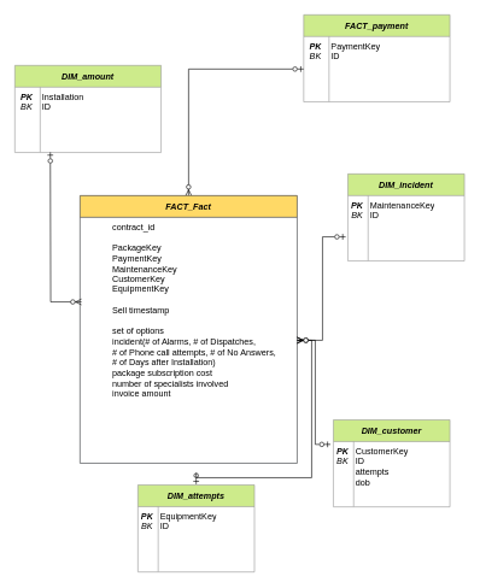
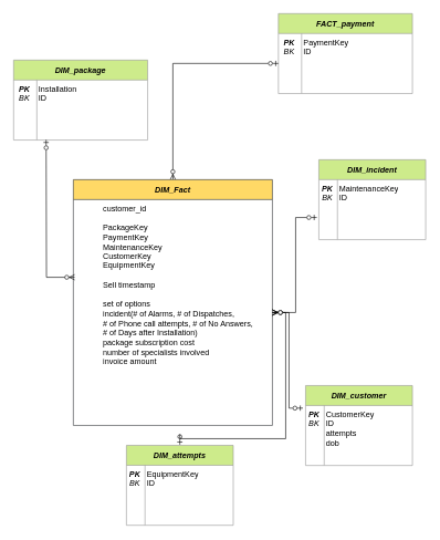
- <mxCell id="25" value="DIM_amount" style="shape=table;startSize=30;container=1;collapsible=0;childLayout=tableLayout;fillColor=#cdeb8b;strokeColor=#999999;rounded=0;sketch=0;shadow=0;fontStyle=3;strokeWidth=1;perimeterSpacing=1;" parent="1" vertex="1"><mxGeometry x="20" y="90" width="202" height="120.33" as="geometry" /></mxCell>
+ <mxCell id="25" value="DIM_package" style="shape=table;startSize=30;container=1;collapsible=0;childLayout=tableLayout;fillColor=#cdeb8b;strokeColor=#999999;rounded=0;sketch=0;shadow=0;fontStyle=3;strokeWidth=1;perimeterSpacing=1;" parent="1" vertex="1"><mxGeometry x="20" y="90" width="202" height="120.33" as="geometry" /></mxCell>
- <mxCell id="7" value="FACT_Fact" style="shape=table;startSize=30;container=1;collapsible=0;childLayout=tableLayout;fillColor=#FFD966;strokeColor=#36393d;rounded=0;sketch=0;shadow=0;fontStyle=3" parent="1" vertex="1"><mxGeometry x="110" y="270" width="300" height="370" as="geometry" /></mxCell>
+ <mxCell id="7" value="DIM_Fact" style="shape=table;startSize=30;container=1;collapsible=0;childLayout=tableLayout;fillColor=#FFD966;strokeColor=#36393d;rounded=0;sketch=0;shadow=0;fontStyle=3" parent="1" vertex="1"><mxGeometry x="110" y="270" width="300" height="370" as="geometry" /></mxCell>
- <mxCell id="9" value="contract_id&lt;br&gt;&lt;br&gt;PackageKey&lt;br&gt;PaymentKey&lt;br&gt;MaintenanceKey&lt;br&gt;CustomerKey&lt;br&gt;EquipmentKey&lt;br&gt;&lt;br&gt;Sell timestamp&lt;br&gt;&lt;br&gt;set of options&lt;br&gt;incident(# of Alarms, # of Dispatches, &lt;br&gt;# of Phone call attempts, # of No Answers, &lt;br&gt;# of Days after Installation)&lt;br&gt;package subscription cost&lt;br&gt;number of specialists involved&lt;br&gt;invoice amount" style="shape=partialRectangle;connectable=0;overflow=hidden;fillColor=none;top=0;left=0;bottom=0;right=0;pointerEvents=1;align=left;verticalAlign=top;horizontal=1;labelBorderColor=none;html=1;spacingLeft=1;" parent="8" vertex="1"><mxGeometry x="42" width="258" height="340" as="geometry"><mxRectangle width="258" height="340" as="alternateBounds" /></mxGeometry></mxCell>
+ <mxCell id="9" value="customer_id&lt;br&gt;&lt;br&gt;PackageKey&lt;br&gt;PaymentKey&lt;br&gt;MaintenanceKey&lt;br&gt;CustomerKey&lt;br&gt;EquipmentKey&lt;br&gt;&lt;br&gt;Sell timestamp&lt;br&gt;&lt;br&gt;set of options&lt;br&gt;incident(# of Alarms, # of Dispatches, &lt;br&gt;# of Phone call attempts, # of No Answers, &lt;br&gt;# of Days after Installation)&lt;br&gt;package subscription cost&lt;br&gt;number of specialists involved&lt;br&gt;invoice amount" style="shape=partialRectangle;connectable=0;overflow=hidden;fillColor=none;top=0;left=0;bottom=0;right=0;pointerEvents=1;align=left;verticalAlign=top;horizontal=1;labelBorderColor=none;html=1;spacingLeft=1;" parent="8" vertex="1"><mxGeometry x="42" width="258" height="340" as="geometry"><mxRectangle width="258" height="340" as="alternateBounds" /></mxGeometry></mxCell>
